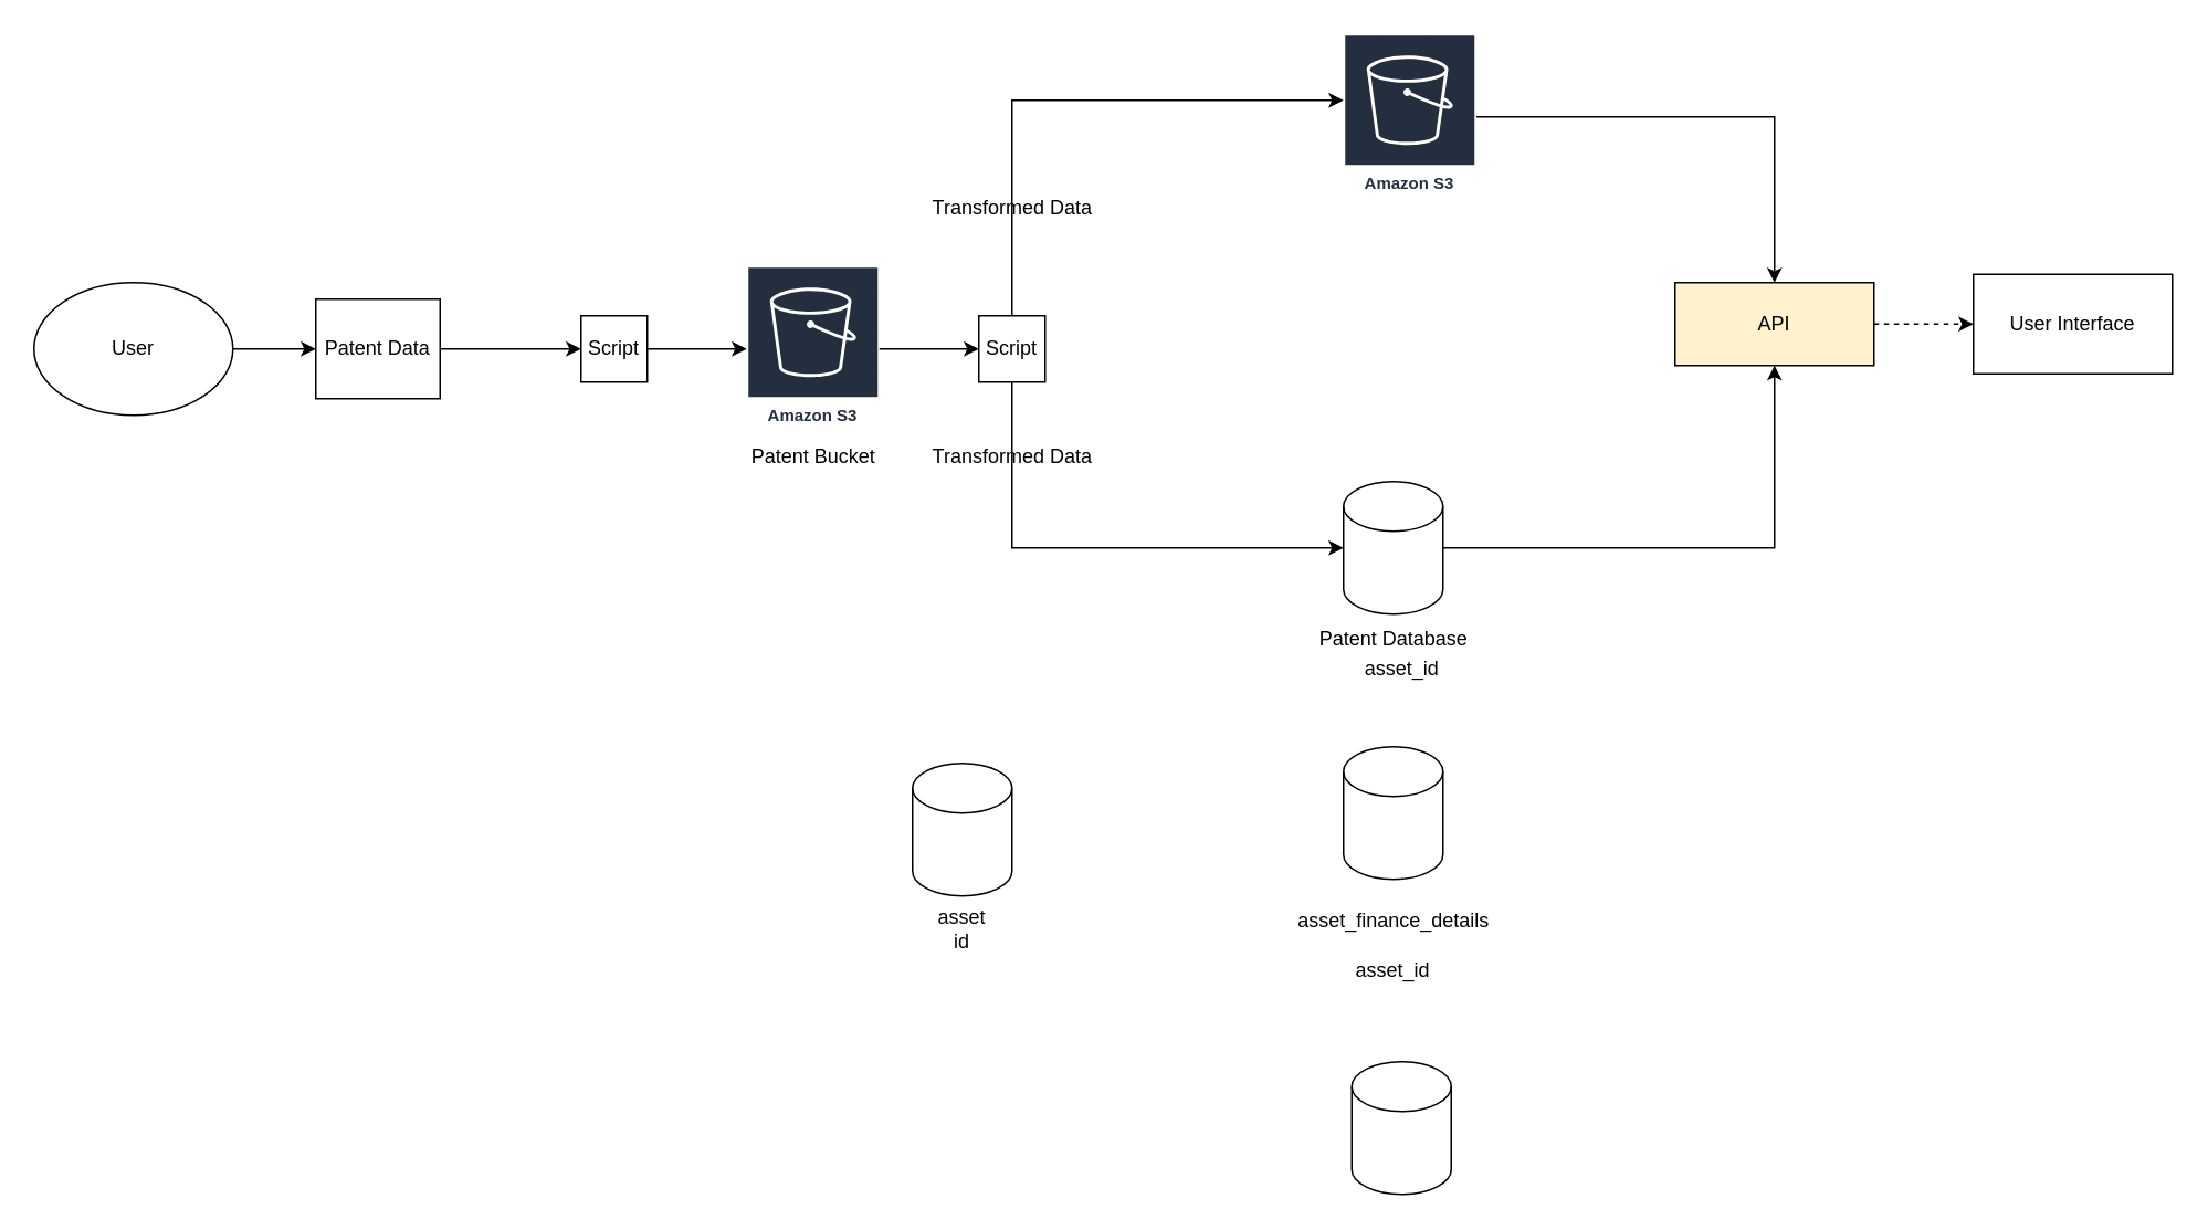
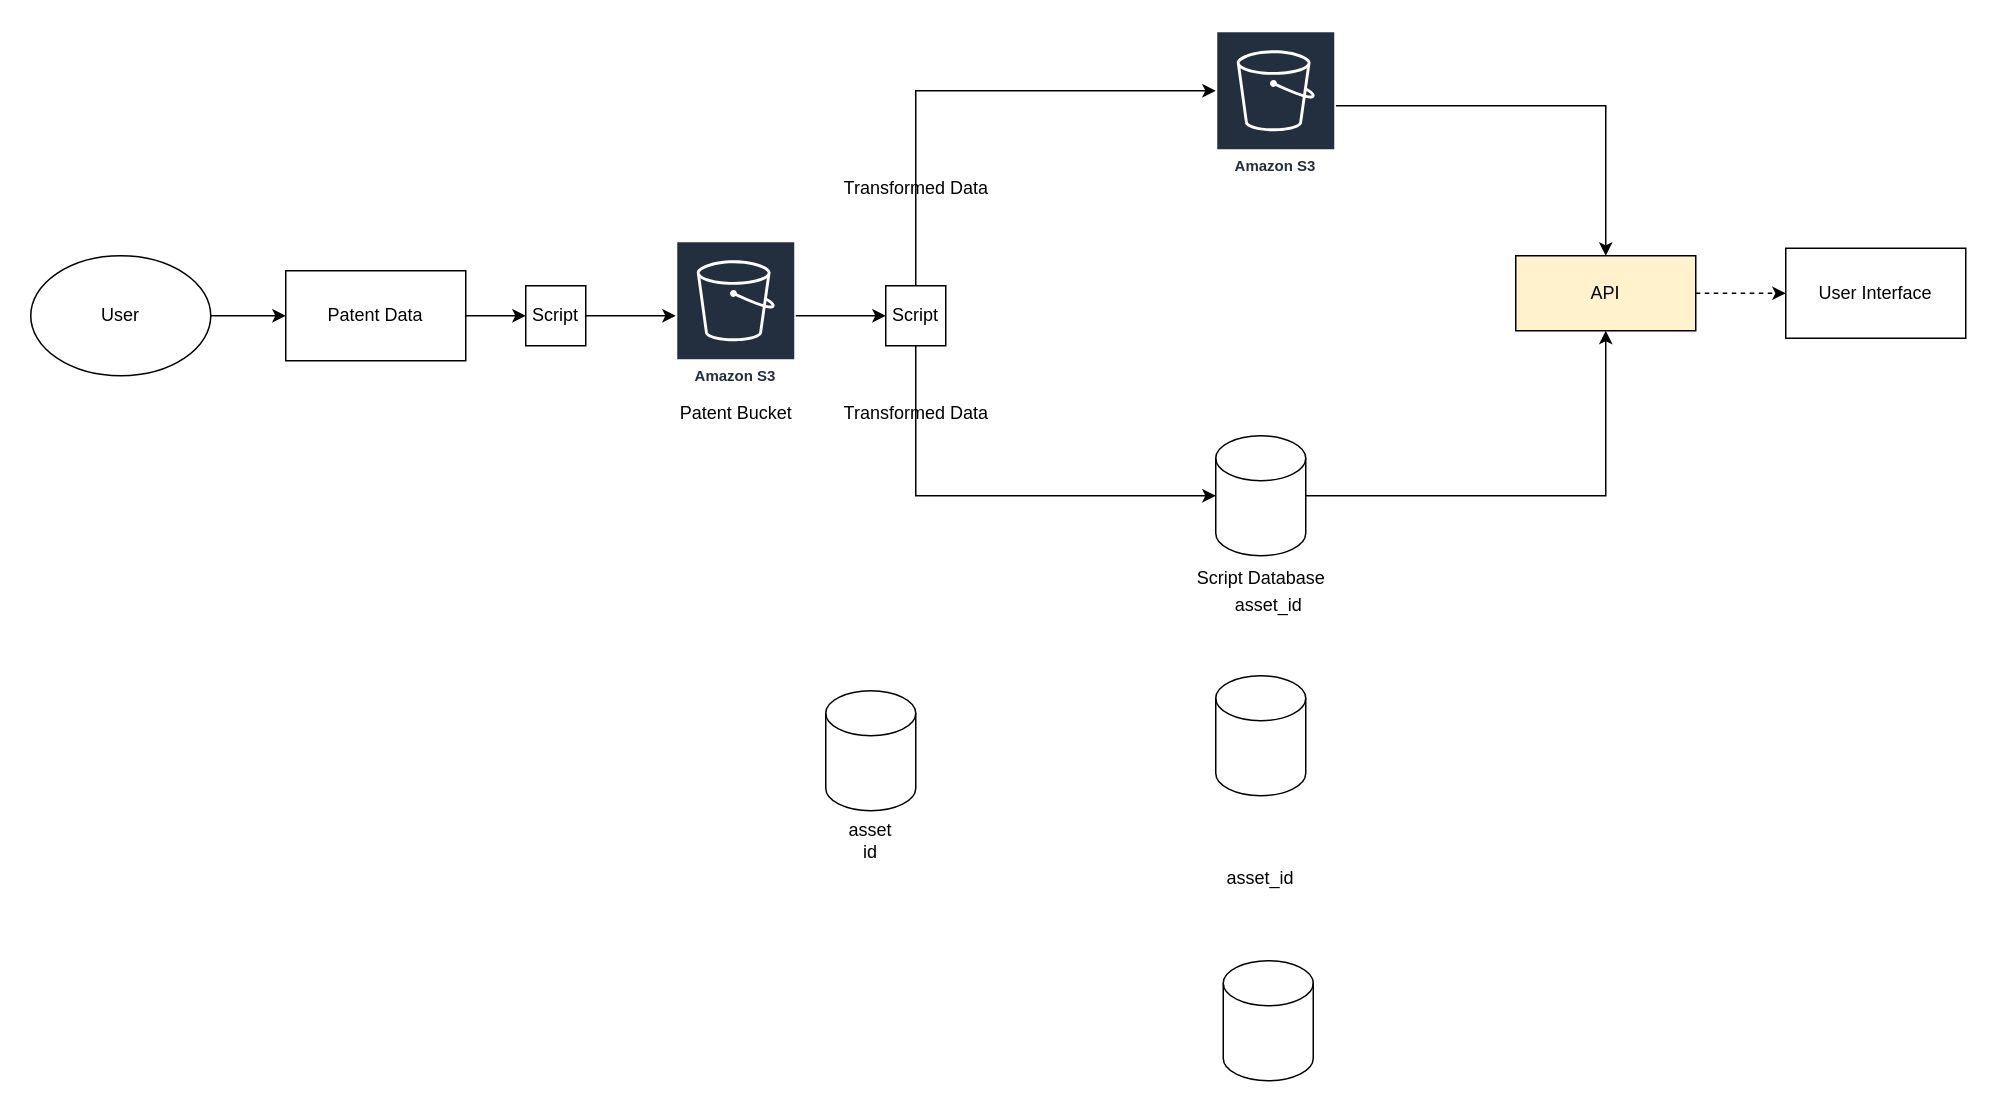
- <mxCell id="3" value="Patent Data" style="rounded=0;whiteSpace=wrap;html=1;" vertex="1" parent="1"><mxGeometry x="190" y="180" width="75" height="60" as="geometry" /></mxCell>
+ <mxCell id="3" value="Patent Data" style="rounded=0;whiteSpace=wrap;html=1;" vertex="1" parent="1"><mxGeometry x="190" y="180" width="120" height="60" as="geometry" /></mxCell>
- <mxCell id="23" value="Patent Database" style="text;html=1;align=center;verticalAlign=middle;resizable=0;points=[];autosize=1;strokeColor=none;fillColor=none;" vertex="1" parent="1"><mxGeometry x="785" y="370" width="110" height="30" as="geometry" /></mxCell>
+ <mxCell id="23" value="Script Database" style="text;html=1;align=center;verticalAlign=middle;resizable=0;points=[];autosize=1;strokeColor=none;fillColor=none;" vertex="1" parent="1"><mxGeometry x="785" y="370" width="110" height="30" as="geometry" /></mxCell>
- <mxCell id="25" value="asset_finance_details" style="text;html=1;align=center;verticalAlign=middle;resizable=0;points=[];autosize=1;strokeColor=none;fillColor=none;" vertex="1" parent="1"><mxGeometry x="770" y="540" width="140" height="30" as="geometry" /></mxCell>
